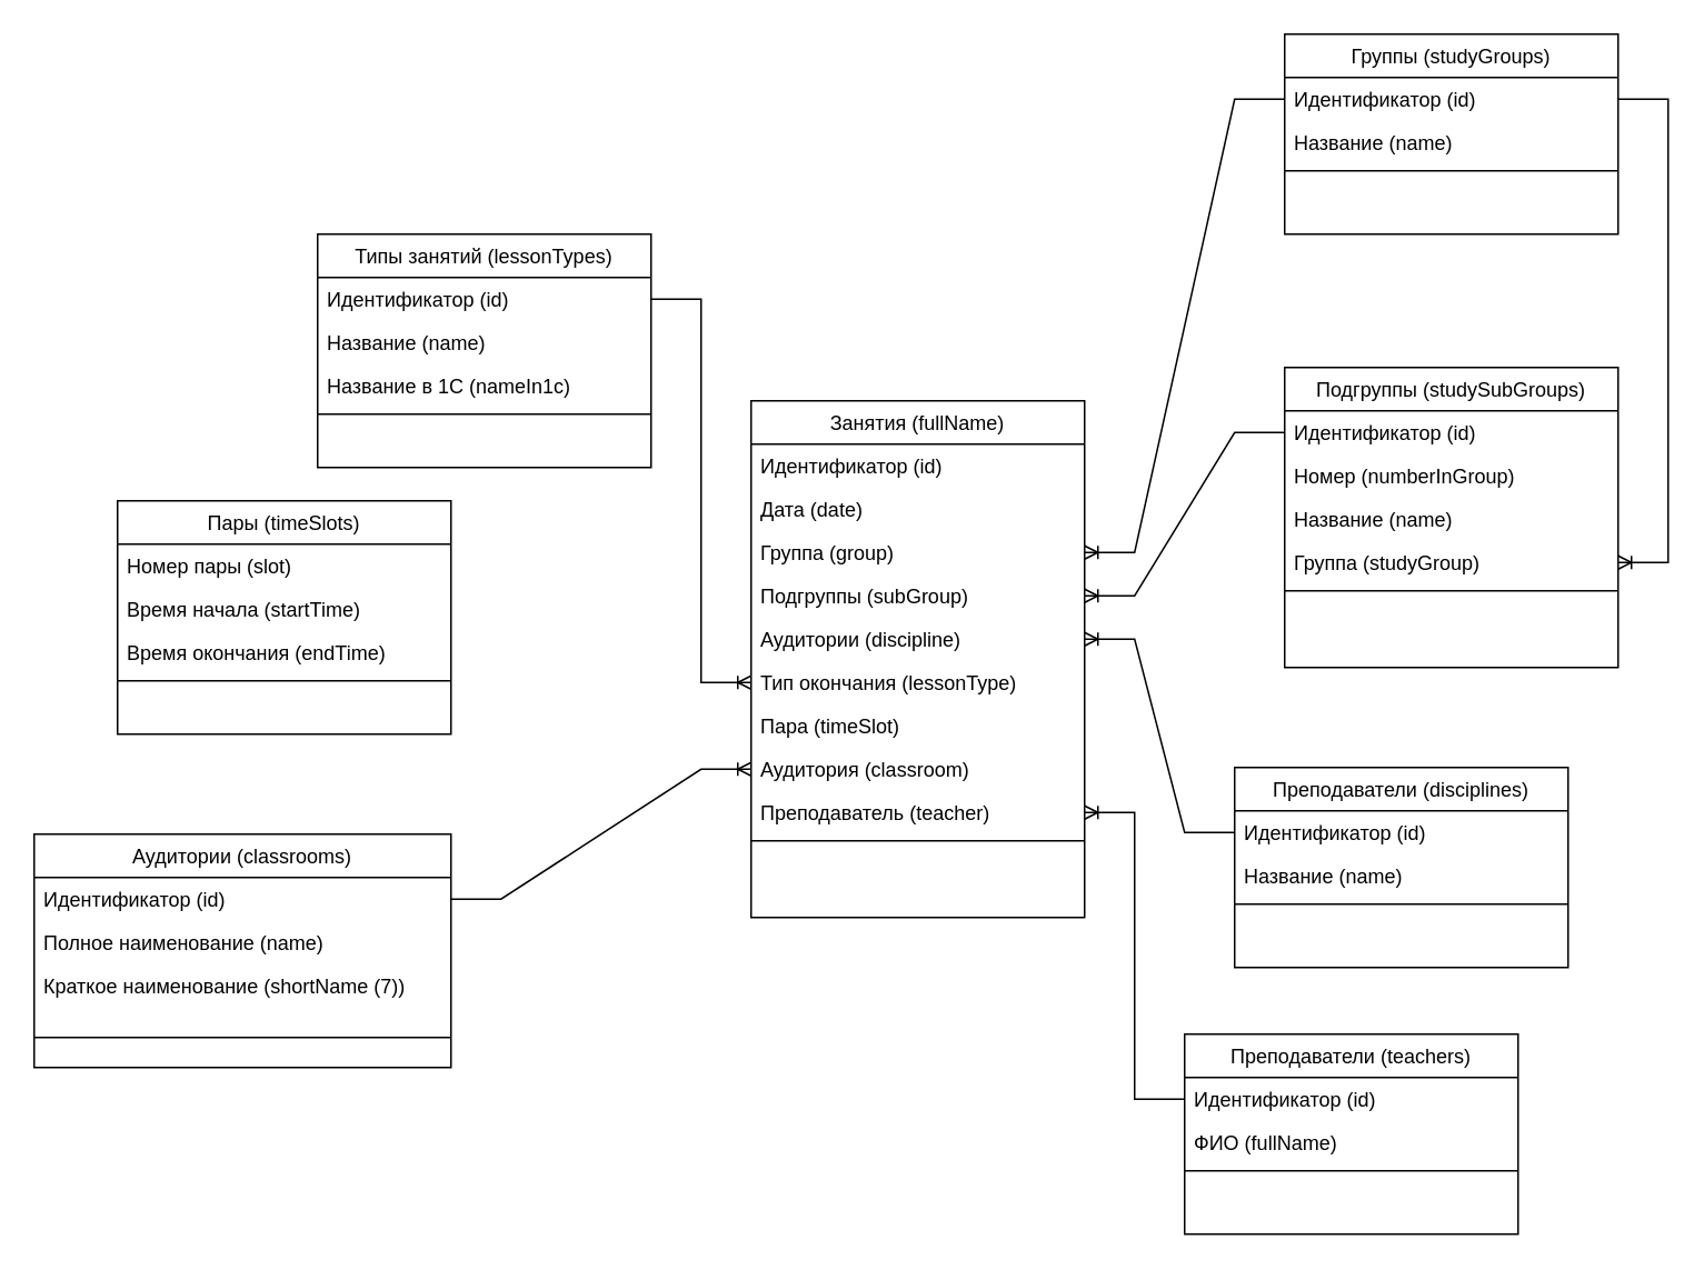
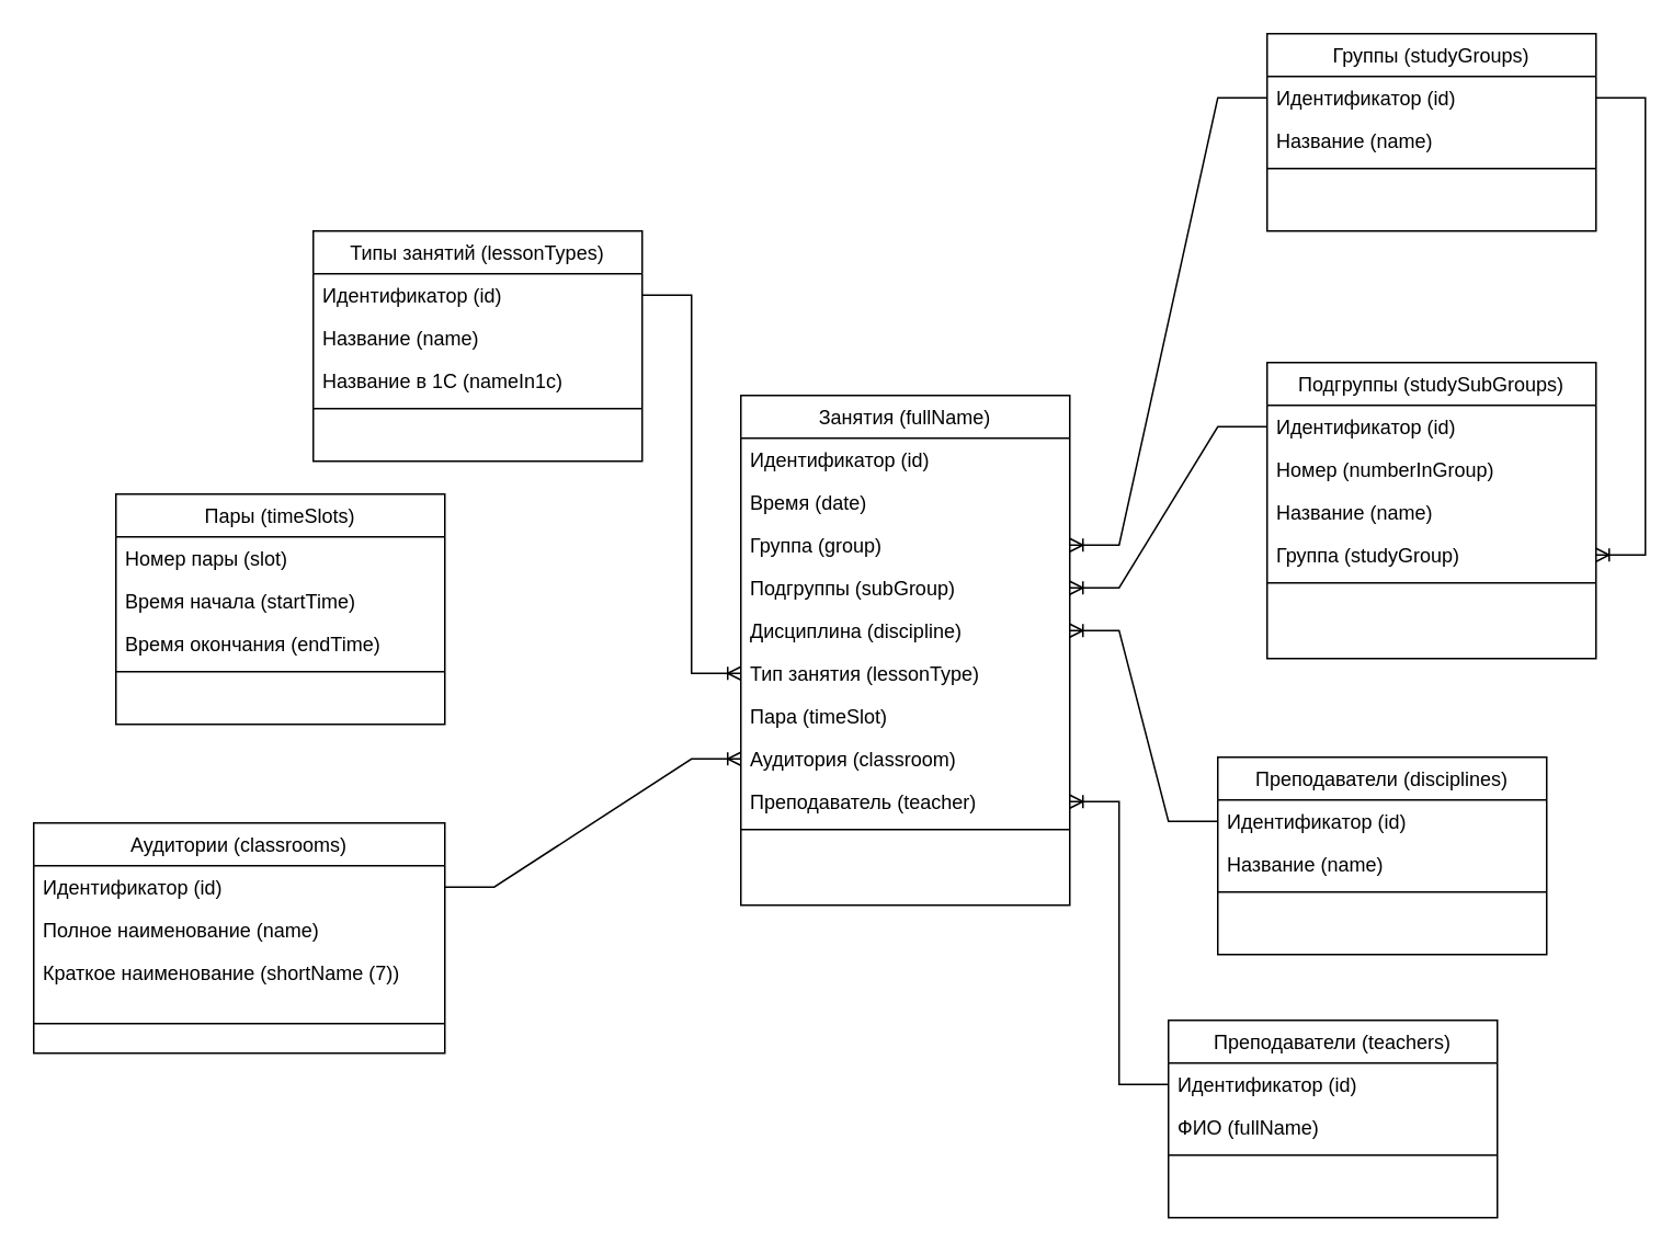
- <mxCell id="27" value="Дата (date)" style="text;align=left;verticalAlign=top;spacingLeft=4;spacingRight=4;overflow=hidden;rotatable=0;points=[[0,0.5],[1,0.5]];portConstraint=eastwest;rounded=0;shadow=0;html=0;" parent="25" vertex="1"><mxGeometry y="52" width="200" height="26" as="geometry" /></mxCell>
+ <mxCell id="27" value="Время (date)" style="text;align=left;verticalAlign=top;spacingLeft=4;spacingRight=4;overflow=hidden;rotatable=0;points=[[0,0.5],[1,0.5]];portConstraint=eastwest;rounded=0;shadow=0;html=0;" parent="25" vertex="1"><mxGeometry y="52" width="200" height="26" as="geometry" /></mxCell>
- <mxCell id="30" value="Аудитории (discipline)" style="text;align=left;verticalAlign=top;spacingLeft=4;spacingRight=4;overflow=hidden;rotatable=0;points=[[0,0.5],[1,0.5]];portConstraint=eastwest;rounded=0;shadow=0;html=0;" parent="25" vertex="1"><mxGeometry y="130" width="200" height="26" as="geometry" /></mxCell>
+ <mxCell id="30" value="Дисциплина (discipline)" style="text;align=left;verticalAlign=top;spacingLeft=4;spacingRight=4;overflow=hidden;rotatable=0;points=[[0,0.5],[1,0.5]];portConstraint=eastwest;rounded=0;shadow=0;html=0;" parent="25" vertex="1"><mxGeometry y="130" width="200" height="26" as="geometry" /></mxCell>
- <mxCell id="31" value="Тип окончания (lessonType)" style="text;align=left;verticalAlign=top;spacingLeft=4;spacingRight=4;overflow=hidden;rotatable=0;points=[[0,0.5],[1,0.5]];portConstraint=eastwest;rounded=0;shadow=0;html=0;" parent="25" vertex="1"><mxGeometry y="156" width="200" height="26" as="geometry" /></mxCell>
+ <mxCell id="31" value="Тип занятия (lessonType)" style="text;align=left;verticalAlign=top;spacingLeft=4;spacingRight=4;overflow=hidden;rotatable=0;points=[[0,0.5],[1,0.5]];portConstraint=eastwest;rounded=0;shadow=0;html=0;" parent="25" vertex="1"><mxGeometry y="156" width="200" height="26" as="geometry" /></mxCell>
